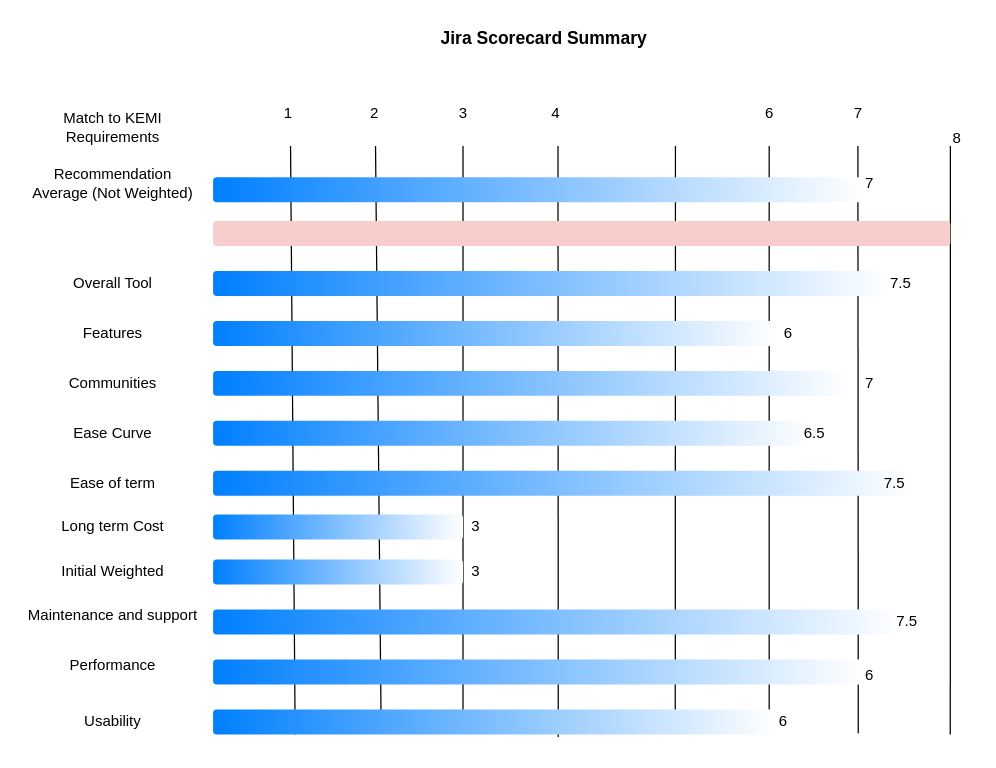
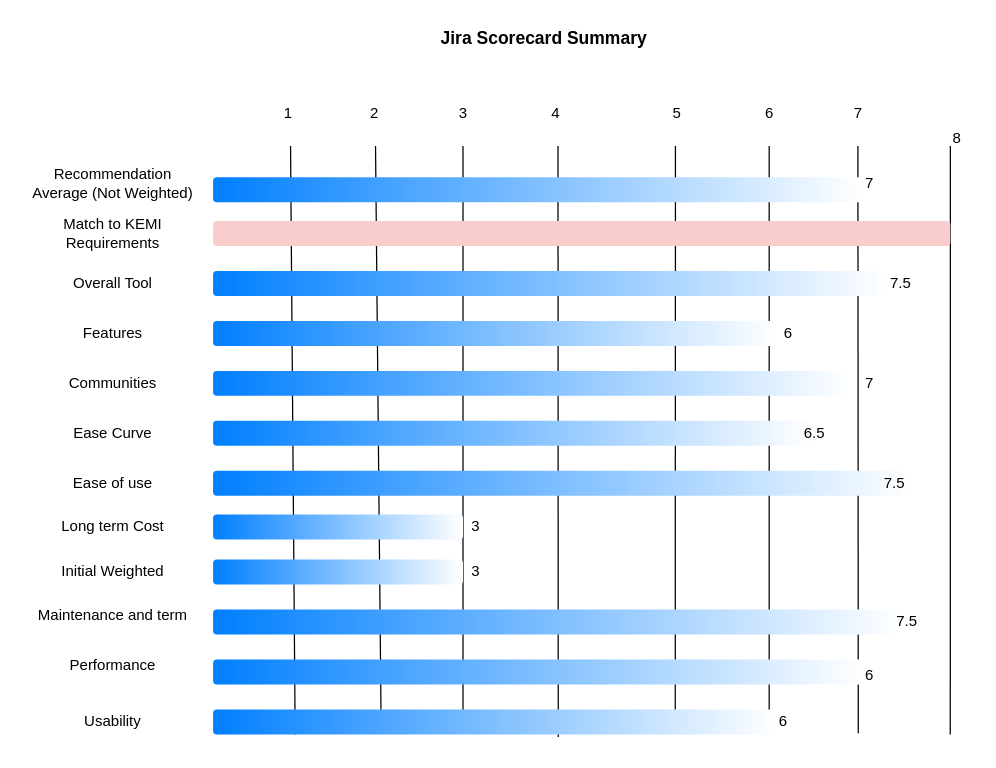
+ <mxCell id="39" value="5" style="text;html=1;align=center;verticalAlign=middle;resizable=0;points=[];autosize=1;" parent="1" vertex="1"><mxGeometry x="531" y="80" width="20" height="20" as="geometry" /></mxCell>
- <mxCell id="11" value="Match to KEMI Requirements" style="text;html=1;strokeColor=none;fillColor=none;align=center;verticalAlign=middle;whiteSpace=wrap;rounded=0;labelBackgroundColor=#ffffff;" parent="1" vertex="1"><mxGeometry x="20" y="86" width="140" height="30" as="geometry" /></mxCell>
+ <mxCell id="11" value="Match to KEMI Requirements" style="text;html=1;strokeColor=none;fillColor=none;align=center;verticalAlign=middle;whiteSpace=wrap;rounded=0;labelBackgroundColor=#ffffff;" parent="1" vertex="1"><mxGeometry x="20" y="171" width="140" height="30" as="geometry" /></mxCell>
- <mxCell id="17" value="Ease of term" style="text;html=1;strokeColor=none;fillColor=none;align=center;verticalAlign=middle;whiteSpace=wrap;rounded=0;labelBackgroundColor=#ffffff;" parent="1" vertex="1"><mxGeometry x="20" y="371" width="140" height="30" as="geometry" /></mxCell>
+ <mxCell id="17" value="Ease of use" style="text;html=1;strokeColor=none;fillColor=none;align=center;verticalAlign=middle;whiteSpace=wrap;rounded=0;labelBackgroundColor=#ffffff;" parent="1" vertex="1"><mxGeometry x="20" y="371" width="140" height="30" as="geometry" /></mxCell>
- <mxCell id="27" value="Maintenance and support" style="text;html=1;strokeColor=none;fillColor=none;align=center;verticalAlign=middle;whiteSpace=wrap;rounded=0;labelBackgroundColor=#ffffff;" parent="1" vertex="1"><mxGeometry x="20" y="477" width="140" height="30" as="geometry" /></mxCell>
+ <mxCell id="27" value="Maintenance and term" style="text;html=1;strokeColor=none;fillColor=none;align=center;verticalAlign=middle;whiteSpace=wrap;rounded=0;labelBackgroundColor=#ffffff;" parent="1" vertex="1"><mxGeometry x="20" y="477" width="140" height="30" as="geometry" /></mxCell>
